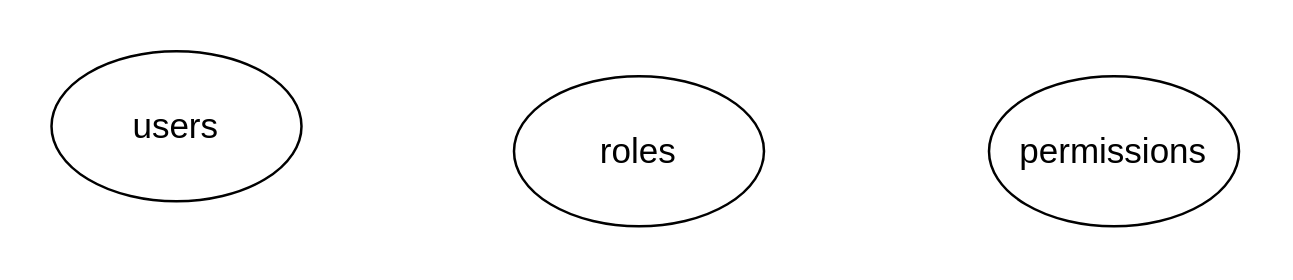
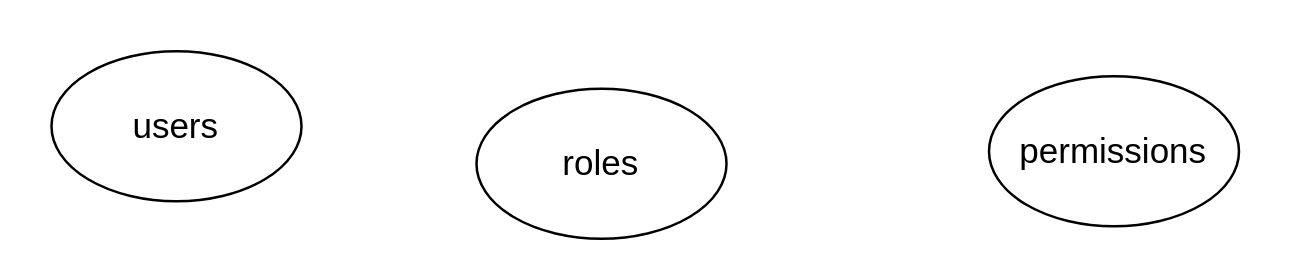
- <mxCell id="3" value="&lt;font style=&quot;font-size: 14px;&quot;&gt;roles&lt;/font&gt;" style="ellipse;whiteSpace=wrap;html=1;" parent="1" vertex="1"><mxGeometry x="205" y="30" width="100" height="60" as="geometry" /></mxCell>
+ <mxCell id="3" value="&lt;font style=&quot;font-size: 14px;&quot;&gt;roles&lt;/font&gt;" style="ellipse;whiteSpace=wrap;html=1;" parent="1" vertex="1"><mxGeometry x="190" y="35" width="100" height="60" as="geometry" /></mxCell>
